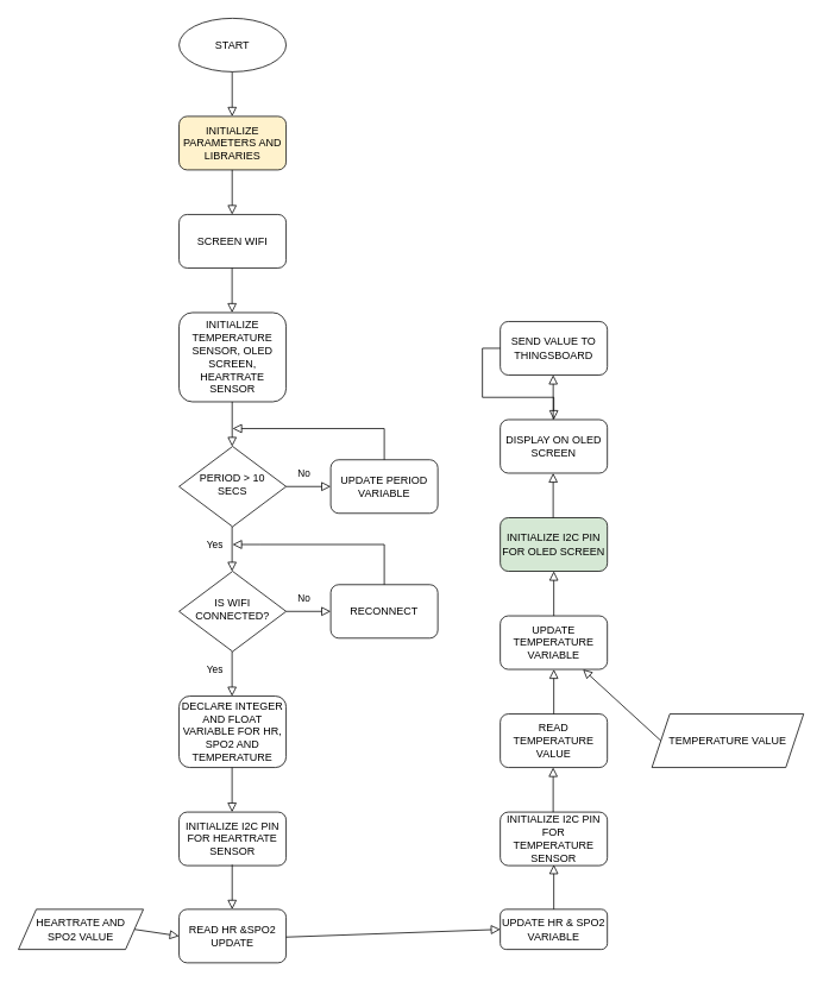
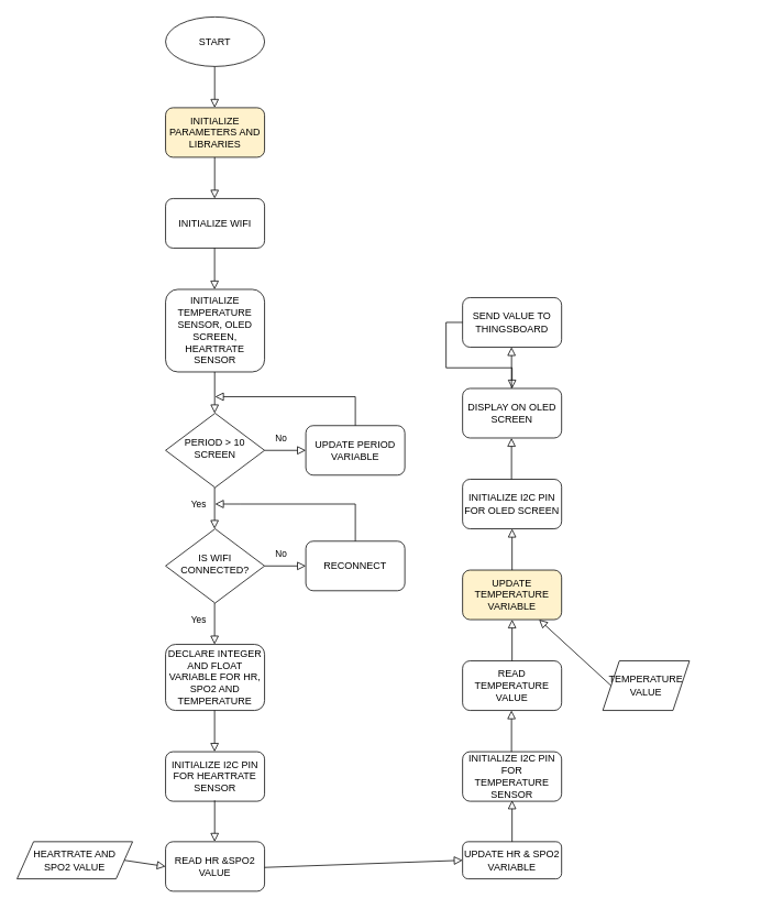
- <mxCell id="5" value="SCREEN WIFI" style="rounded=1;whiteSpace=wrap;html=1;fontSize=12;glass=0;strokeWidth=1;shadow=0;" parent="1" vertex="1"><mxGeometry x="200" y="240" width="120" height="60" as="geometry" /></mxCell>
+ <mxCell id="5" value="INITIALIZE WIFI" style="rounded=1;whiteSpace=wrap;html=1;fontSize=12;glass=0;strokeWidth=1;shadow=0;" parent="1" vertex="1"><mxGeometry x="200" y="240" width="120" height="60" as="geometry" /></mxCell>
- <mxCell id="27" value="PERIOD &amp;gt; 10&lt;br&gt;SECS" style="rhombus;whiteSpace=wrap;html=1;shadow=0;fontFamily=Helvetica;fontSize=12;align=center;strokeWidth=1;spacing=6;spacingTop=-4;" vertex="1" parent="1"><mxGeometry x="200" y="500" width="120" height="90" as="geometry" /></mxCell>
+ <mxCell id="27" value="PERIOD &amp;gt; 10&lt;br&gt;SCREEN" style="rhombus;whiteSpace=wrap;html=1;shadow=0;fontFamily=Helvetica;fontSize=12;align=center;strokeWidth=1;spacing=6;spacingTop=-4;" vertex="1" parent="1"><mxGeometry x="200" y="500" width="120" height="90" as="geometry" /></mxCell>
- <mxCell id="41" value="INITIALIZE I2C PIN FOR OLED SCREEN" style="rounded=1;whiteSpace=wrap;html=1;fontSize=12;glass=0;strokeWidth=1;shadow=0;fillColor=#d5e8d4;" vertex="1" parent="1"><mxGeometry x="560" y="580" width="120" height="60" as="geometry" /></mxCell>
+ <mxCell id="41" value="INITIALIZE I2C PIN FOR OLED SCREEN" style="rounded=1;whiteSpace=wrap;html=1;fontSize=12;glass=0;strokeWidth=1;shadow=0;" vertex="1" parent="1"><mxGeometry x="560" y="580" width="120" height="60" as="geometry" /></mxCell>
- <mxCell id="22" value="UPDATE TEMPERATURE VARIABLE" style="rounded=1;whiteSpace=wrap;html=1;fontSize=12;glass=0;strokeWidth=1;shadow=0;" parent="1" vertex="1"><mxGeometry x="560" y="690" width="120" height="60" as="geometry" /></mxCell>
+ <mxCell id="22" value="UPDATE TEMPERATURE VARIABLE" style="rounded=1;whiteSpace=wrap;html=1;fontSize=12;glass=0;strokeWidth=1;shadow=0;fillColor=#fff2cc;" parent="1" vertex="1"><mxGeometry x="560" y="690" width="120" height="60" as="geometry" /></mxCell>
- <mxCell id="18" value="TEMPERATURE VALUE" style="shape=parallelogram;perimeter=parallelogramPerimeter;whiteSpace=wrap;html=1;fixedSize=1;" parent="1" vertex="1"><mxGeometry x="730" y="800" width="170" height="60" as="geometry" /></mxCell>
+ <mxCell id="18" value="TEMPERATURE VALUE" style="shape=parallelogram;perimeter=parallelogramPerimeter;whiteSpace=wrap;html=1;fixedSize=1;" parent="1" vertex="1"><mxGeometry x="730" y="800" width="105" height="60" as="geometry" /></mxCell>
- <mxCell id="12" value="READ HR &amp;amp;SPO2 UPDATE" style="rounded=1;whiteSpace=wrap;html=1;fontSize=12;glass=0;strokeWidth=1;shadow=0;" parent="1" vertex="1"><mxGeometry x="200" y="1019" width="120" height="60" as="geometry" /></mxCell>
+ <mxCell id="12" value="READ HR &amp;amp;SPO2 VALUE" style="rounded=1;whiteSpace=wrap;html=1;fontSize=12;glass=0;strokeWidth=1;shadow=0;" parent="1" vertex="1"><mxGeometry x="200" y="1019" width="120" height="60" as="geometry" /></mxCell>
